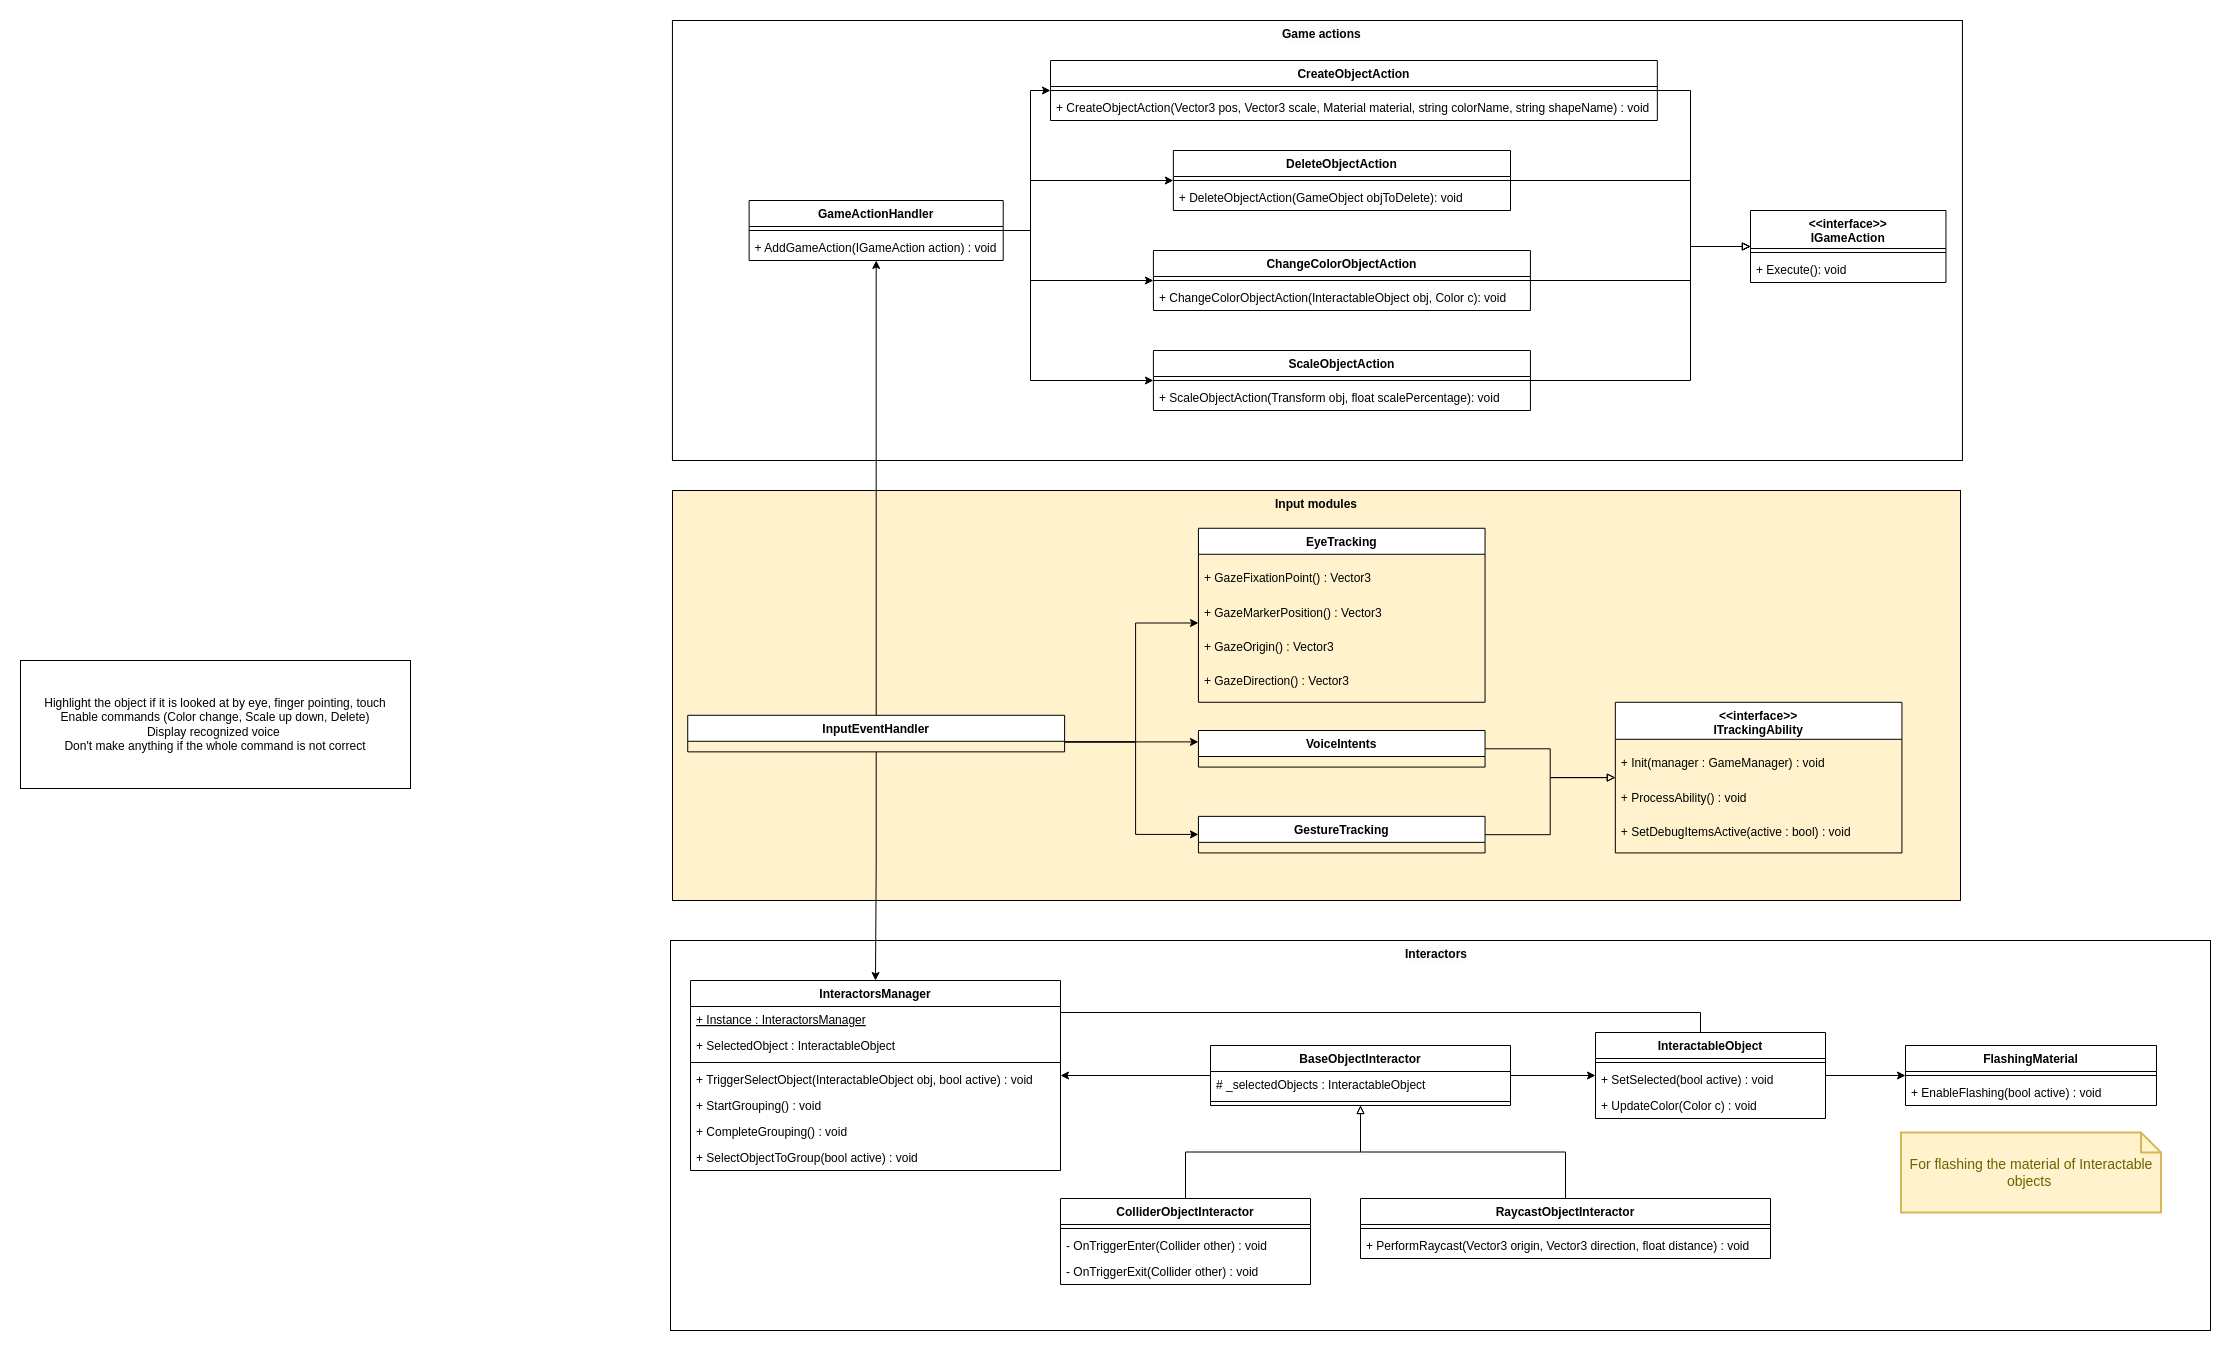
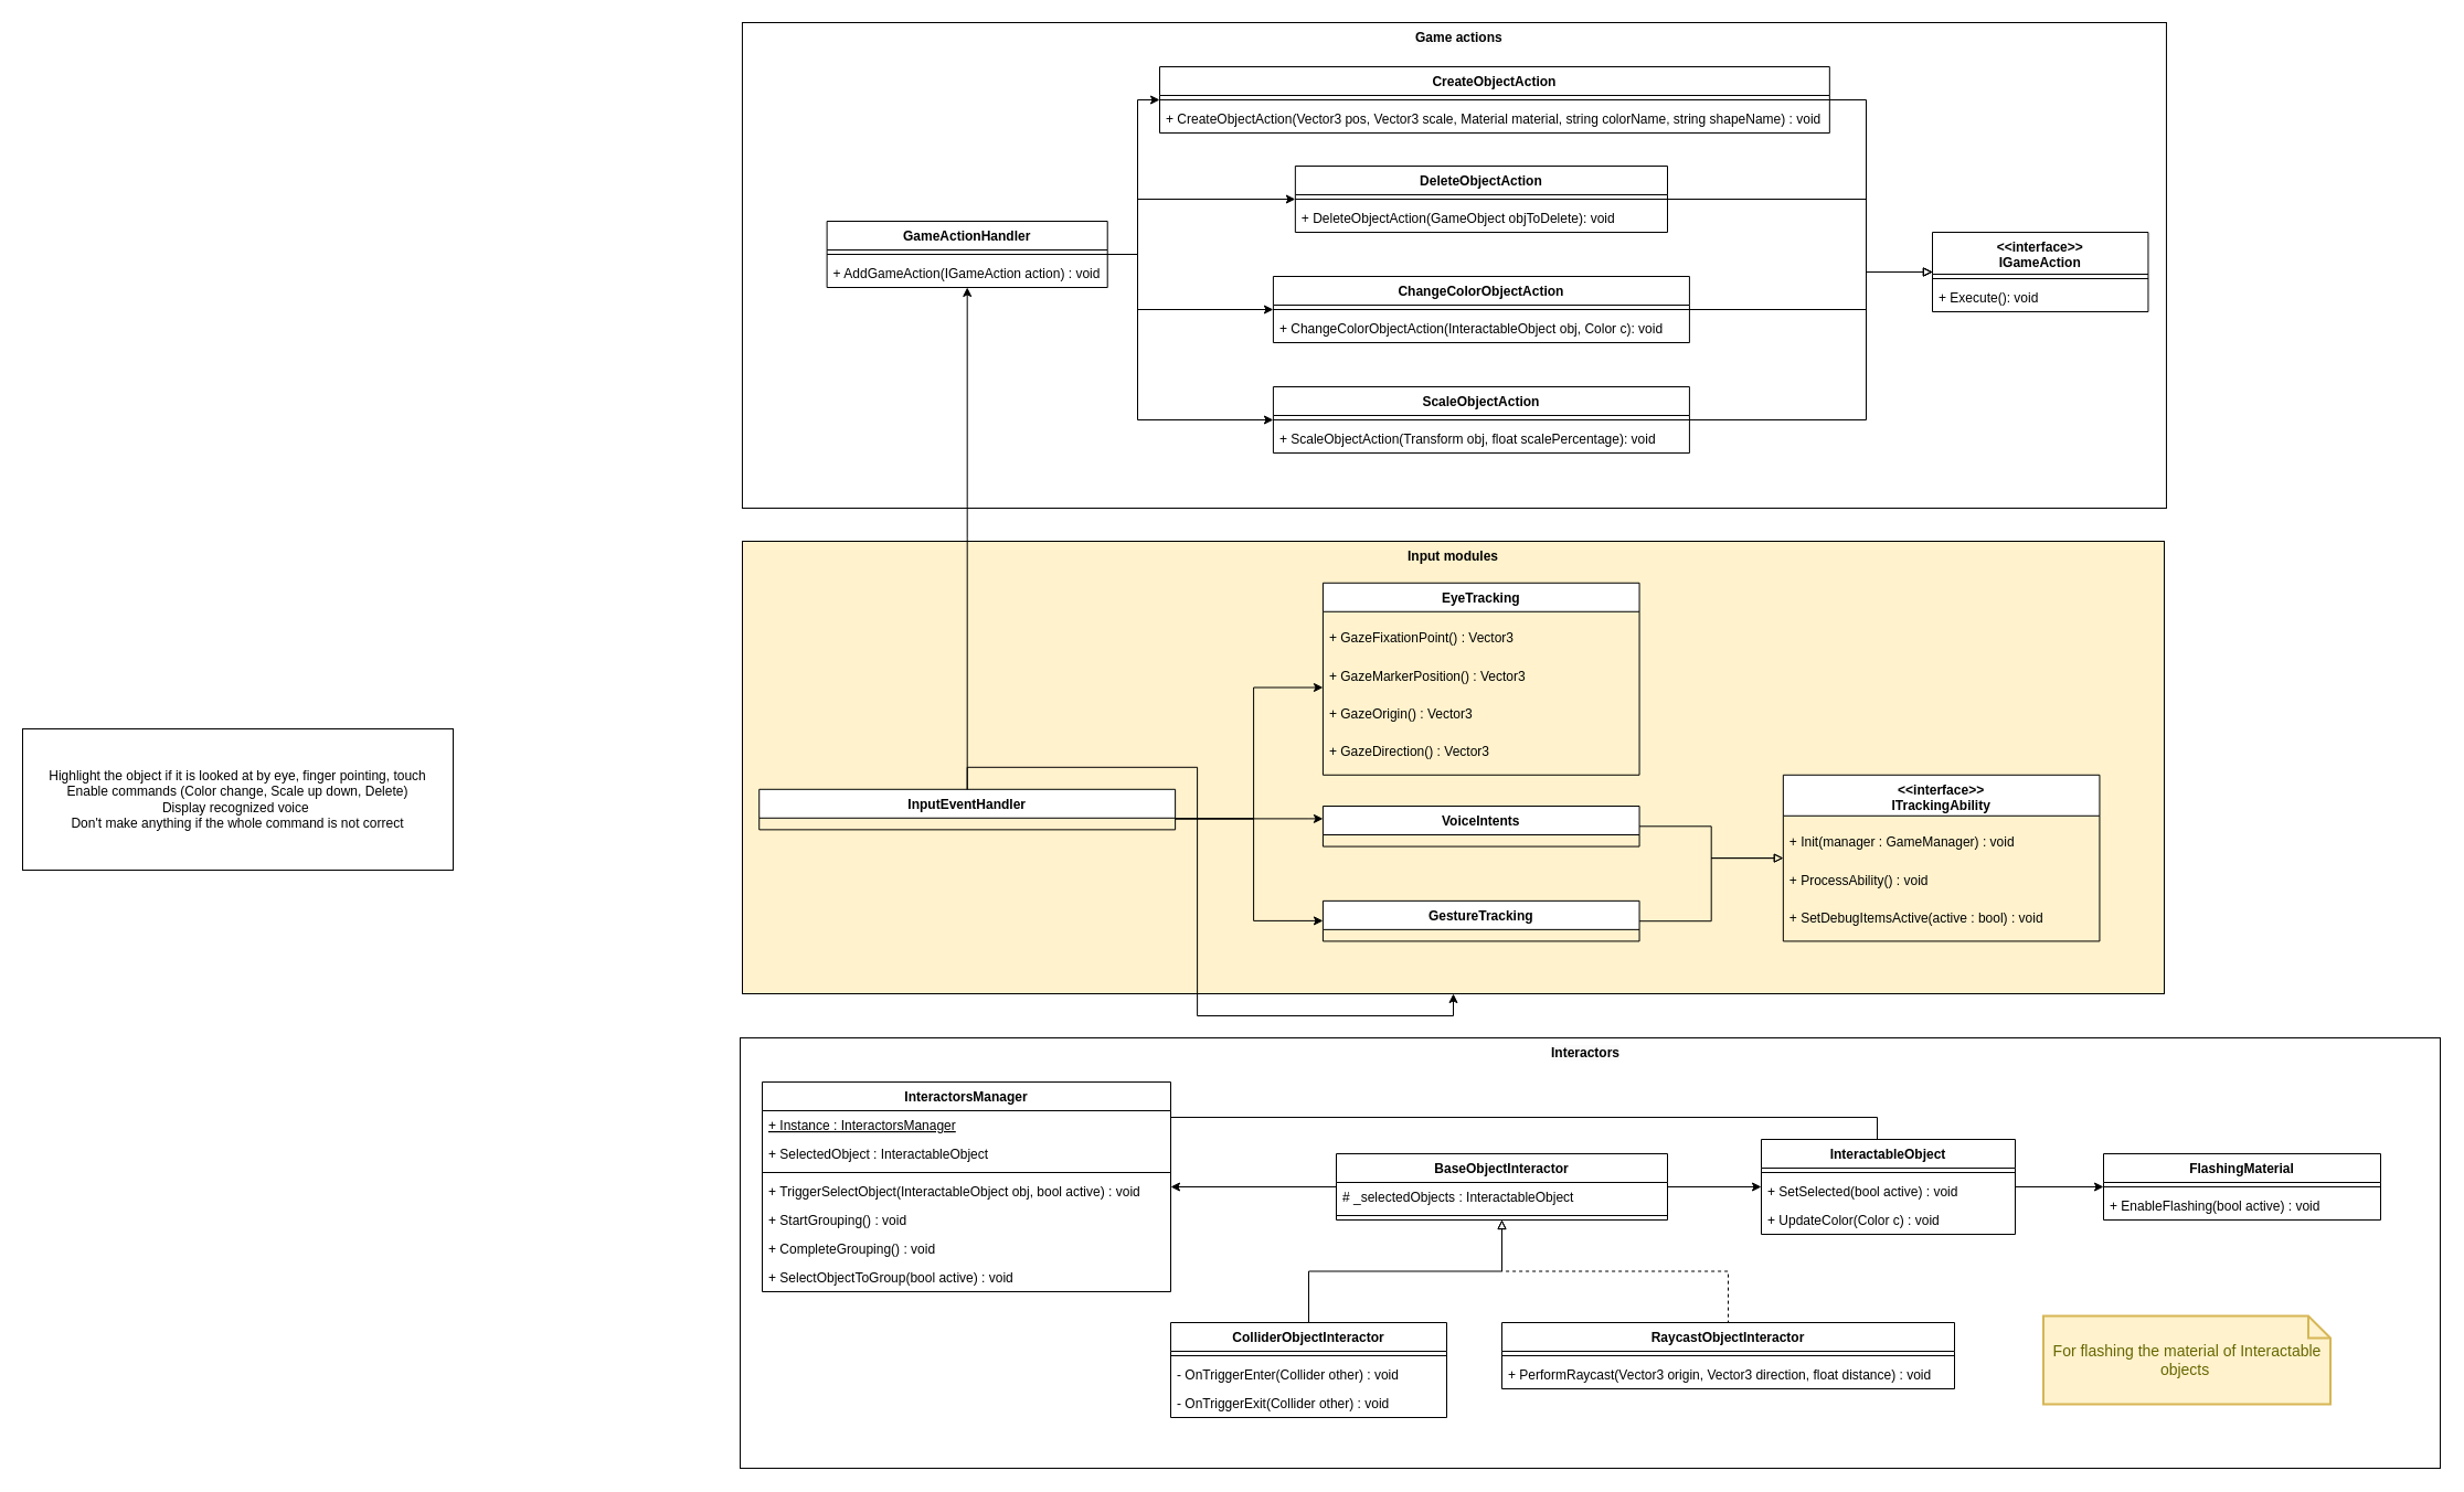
- <mxCell id="63" style="edgeStyle=orthogonalEdgeStyle;rounded=0;orthogonalLoop=1;jettySize=auto;html=1;" edge="1" parent="1" source="41" target="27"><mxGeometry relative="1" as="geometry" /></mxCell>
+ <mxCell id="63" style="edgeStyle=orthogonalEdgeStyle;rounded=0;orthogonalLoop=1;jettySize=auto;html=1;" edge="1" parent="1" source="41" target="40"><mxGeometry relative="1" as="geometry" /></mxCell>
- <mxCell id="35" value="" style="edgeStyle=orthogonalEdgeStyle;rounded=0;orthogonalLoop=1;jettySize=auto;html=1;startArrow=block;startFill=0;endArrow=none;endFill=0;" parent="2" source="9" target="22" edge="1"><mxGeometry relative="1" as="geometry" /></mxCell>
+ <mxCell id="35" value="" style="edgeStyle=orthogonalEdgeStyle;rounded=0;orthogonalLoop=1;jettySize=auto;html=1;startArrow=block;startFill=0;endArrow=none;endFill=0;dashed=1;" parent="2" source="9" target="22" edge="1"><mxGeometry relative="1" as="geometry" /></mxCell>
- <mxCell id="4" value="For flashing the material of Interactable objects&amp;nbsp;" style="shape=note;strokeWidth=2;fontSize=14;size=20;whiteSpace=wrap;html=1;fillColor=#fff2cc;strokeColor=#d6b656;fontColor=#666600;" parent="2" vertex="1"><mxGeometry x="1230.5" y="192" width="260" height="80" as="geometry" /></mxCell>
+ <mxCell id="4" value="For flashing the material of Interactable objects&amp;nbsp;" style="shape=note;strokeWidth=2;fontSize=14;size=20;whiteSpace=wrap;html=1;fillColor=#fff2cc;strokeColor=#d6b656;fontColor=#666600;" parent="2" vertex="1"><mxGeometry x="1180.5" y="252" width="260" height="80" as="geometry" /></mxCell>
